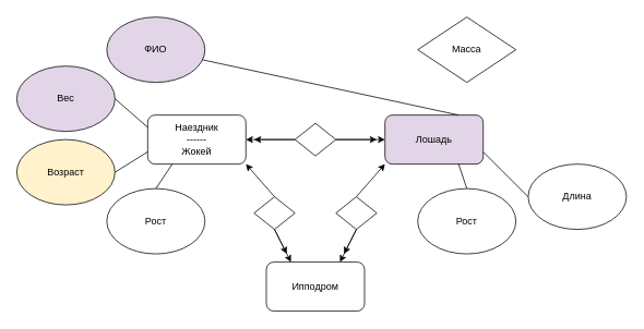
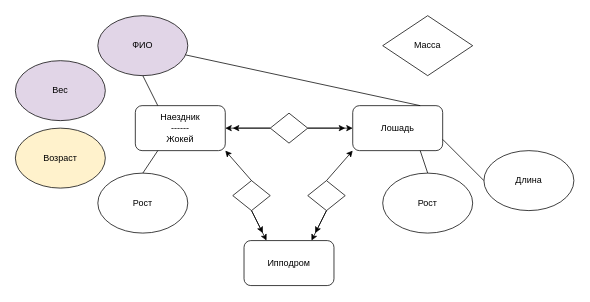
+ <mxCell id="17" value="" style="endArrow=none;html=1;exitX=0.5;exitY=1;exitDx=0;exitDy=0;entryX=0.25;entryY=0;entryDx=0;entryDy=0;" edge="1" parent="1" source="13" target="2"><mxGeometry width="50" height="50" relative="1" as="geometry"><mxPoint x="260" y="400" as="sourcePoint" /><mxPoint x="310" y="350" as="targetPoint" /></mxGeometry></mxCell>
- <mxCell id="16" value="" style="endArrow=none;html=1;exitX=1;exitY=0.5;exitDx=0;exitDy=0;entryX=0;entryY=0.25;entryDx=0;entryDy=0;" edge="1" parent="1" source="12" target="2"><mxGeometry width="50" height="50" relative="1" as="geometry"><mxPoint x="260" y="400" as="sourcePoint" /><mxPoint x="310" y="350" as="targetPoint" /></mxGeometry></mxCell>
- <mxCell id="3" value="Лошадь" style="rounded=1;whiteSpace=wrap;html=1;fillColor=#e1d5e7;" vertex="1" parent="1"><mxGeometry x="470" y="140" width="120" height="60" as="geometry" /></mxCell>
+ <mxCell id="3" value="Лошадь" style="rounded=1;whiteSpace=wrap;html=1;" vertex="1" parent="1"><mxGeometry x="470" y="140" width="120" height="60" as="geometry" /></mxCell>
- <mxCell id="15" value="" style="endArrow=none;html=1;exitX=1;exitY=0.5;exitDx=0;exitDy=0;entryX=0;entryY=0.75;entryDx=0;entryDy=0;" edge="1" parent="1" source="11" target="2"><mxGeometry width="50" height="50" relative="1" as="geometry"><mxPoint x="260" y="400" as="sourcePoint" /><mxPoint x="310" y="350" as="targetPoint" /></mxGeometry></mxCell>
